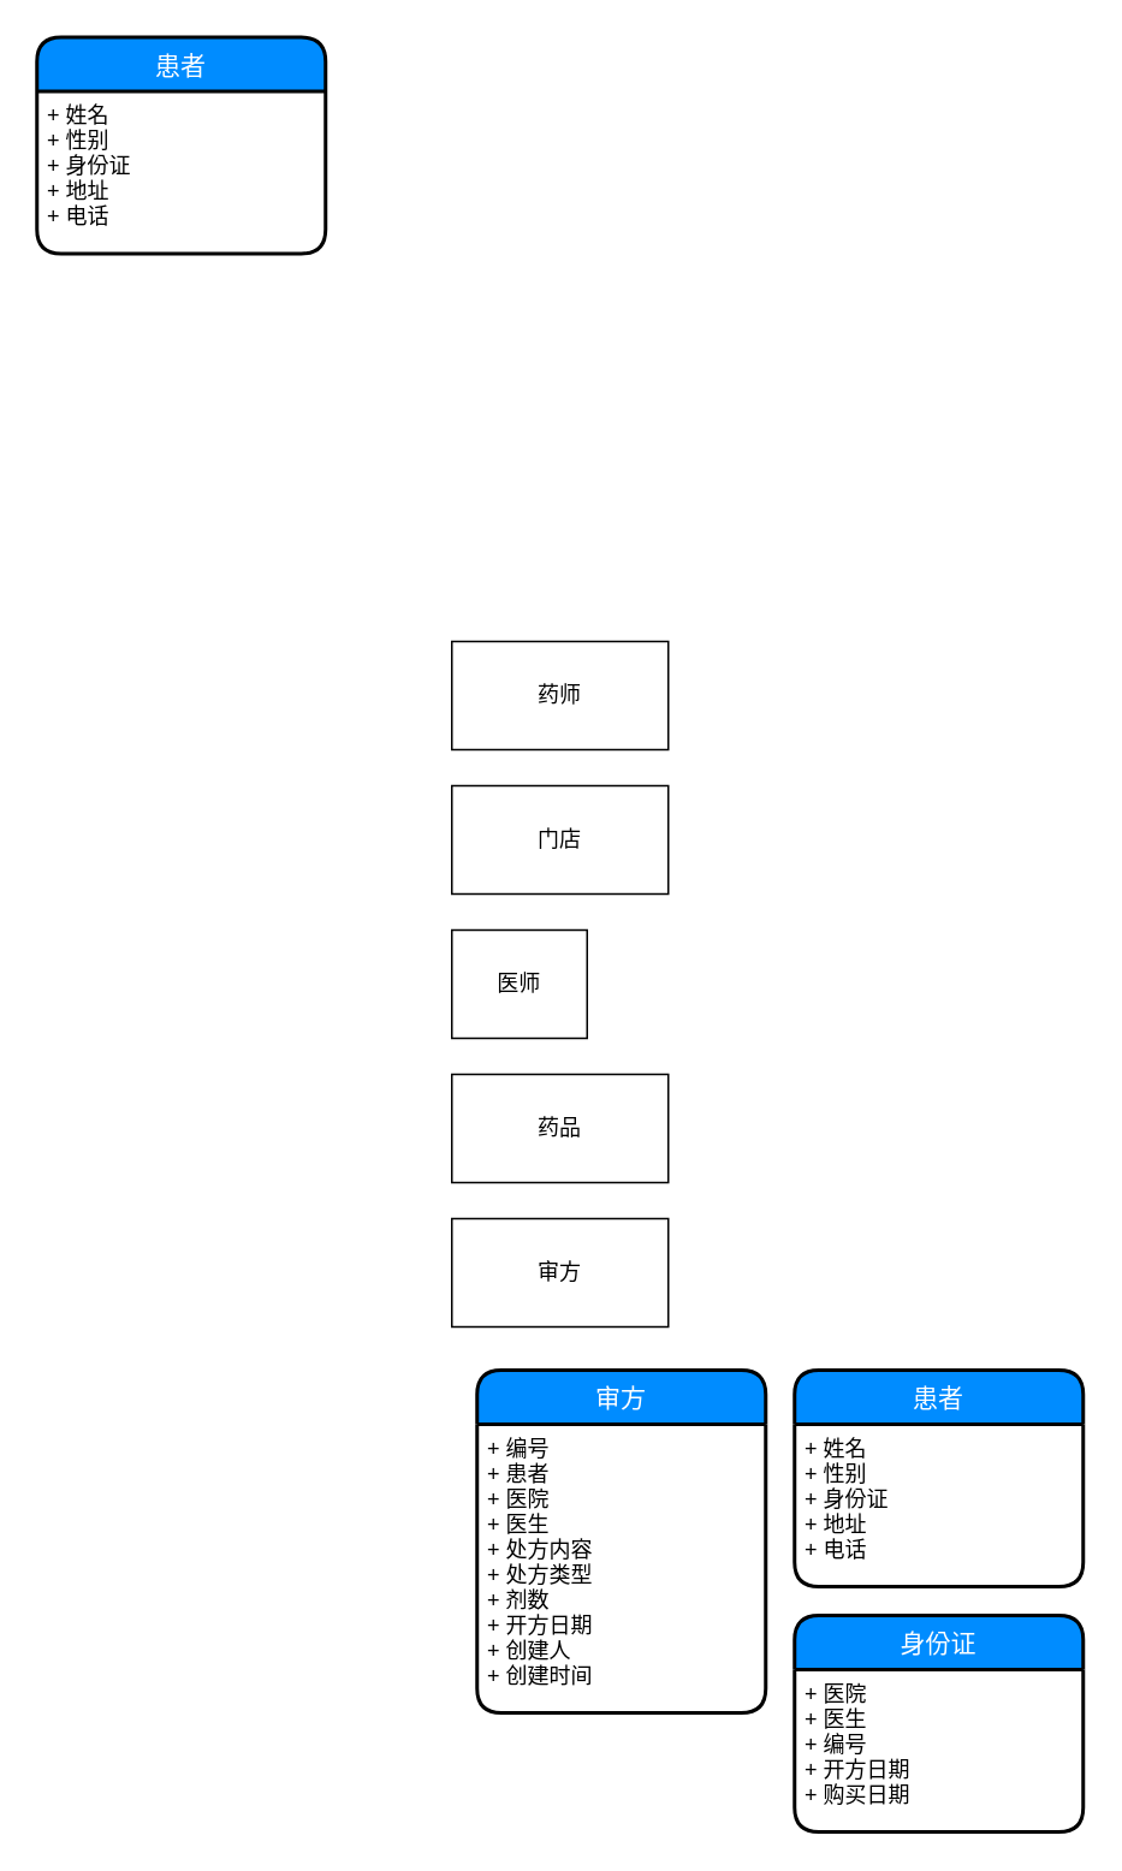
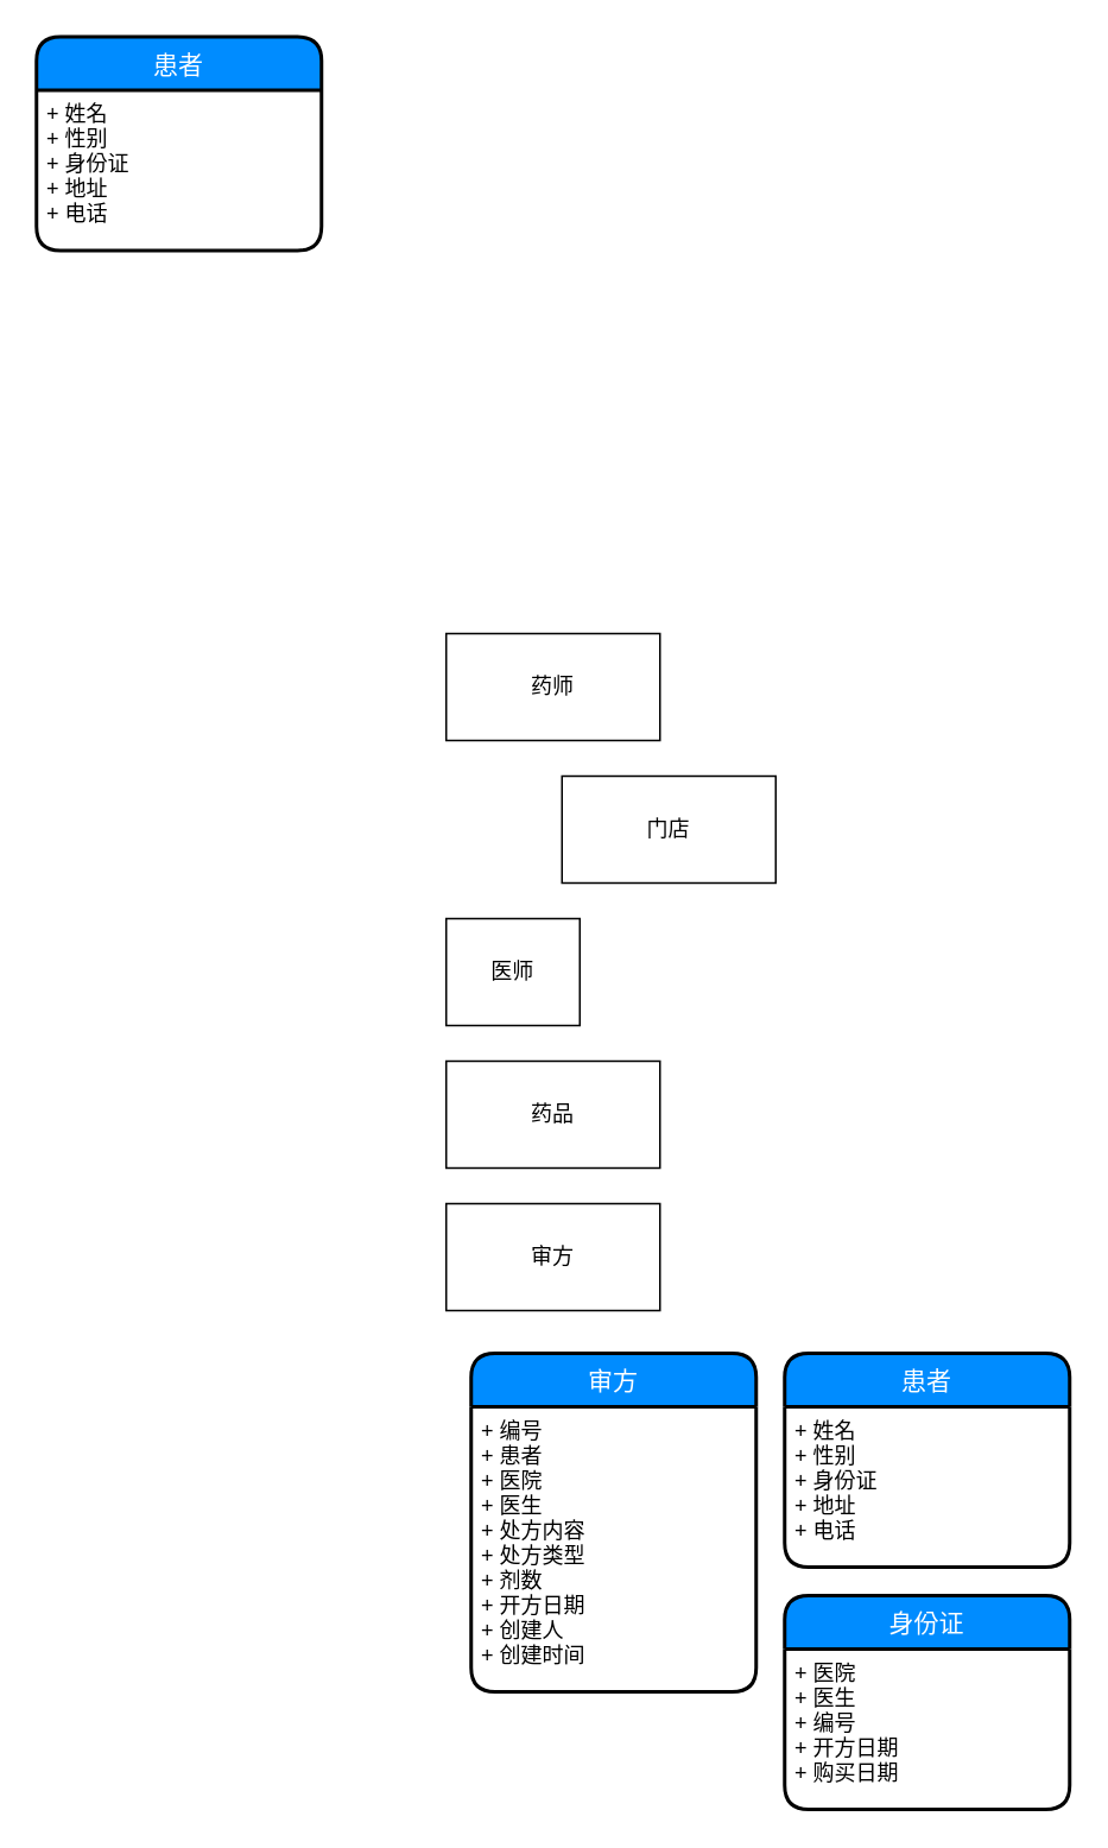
- <mxCell id="3" value="门店" style="rounded=0;whiteSpace=wrap;html=1;" parent="1" vertex="1"><mxGeometry x="250" y="435" width="120" height="60" as="geometry" /></mxCell>
+ <mxCell id="3" value="门店" style="rounded=0;whiteSpace=wrap;html=1;" parent="1" vertex="1"><mxGeometry x="315" y="435" width="120" height="60" as="geometry" /></mxCell>
